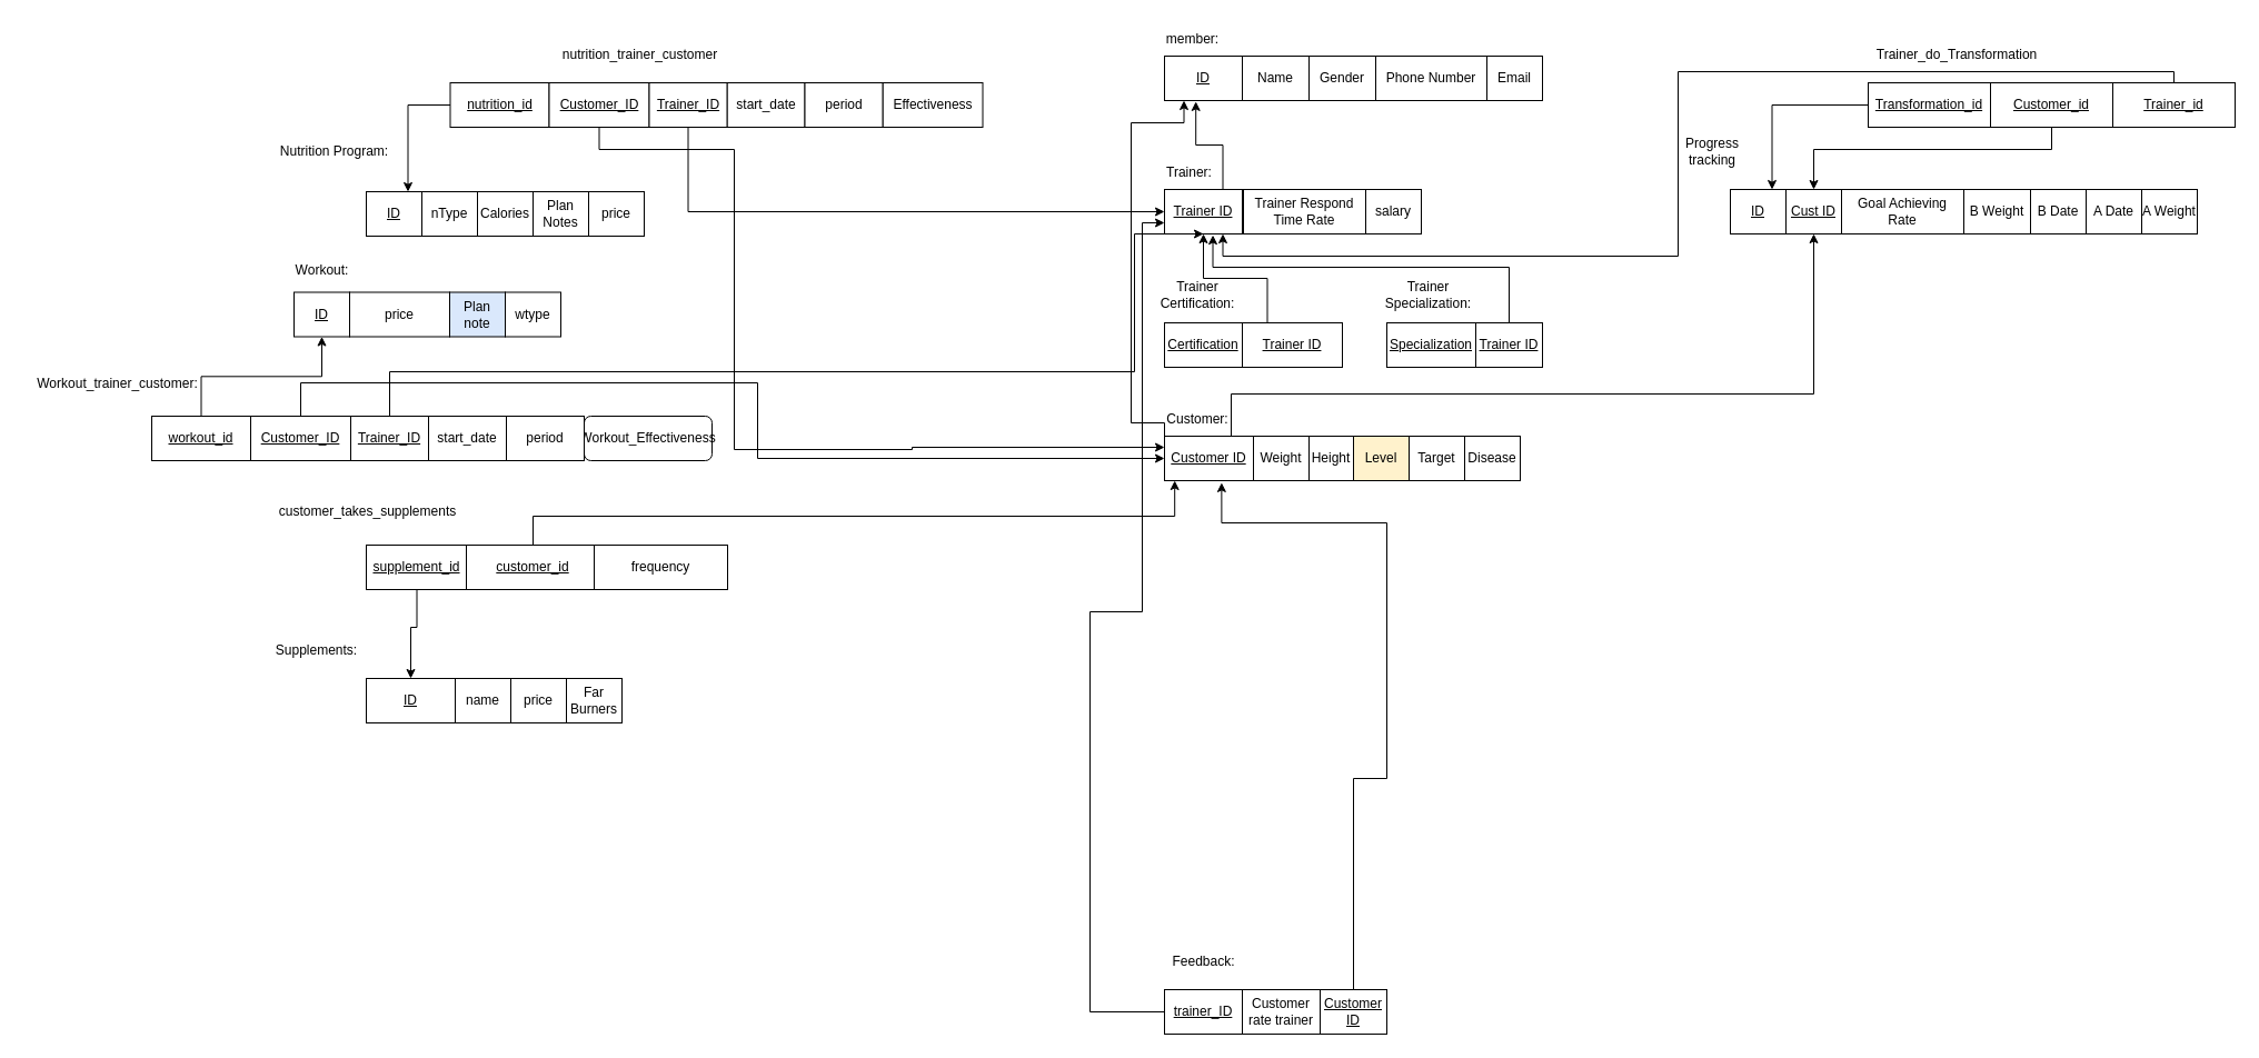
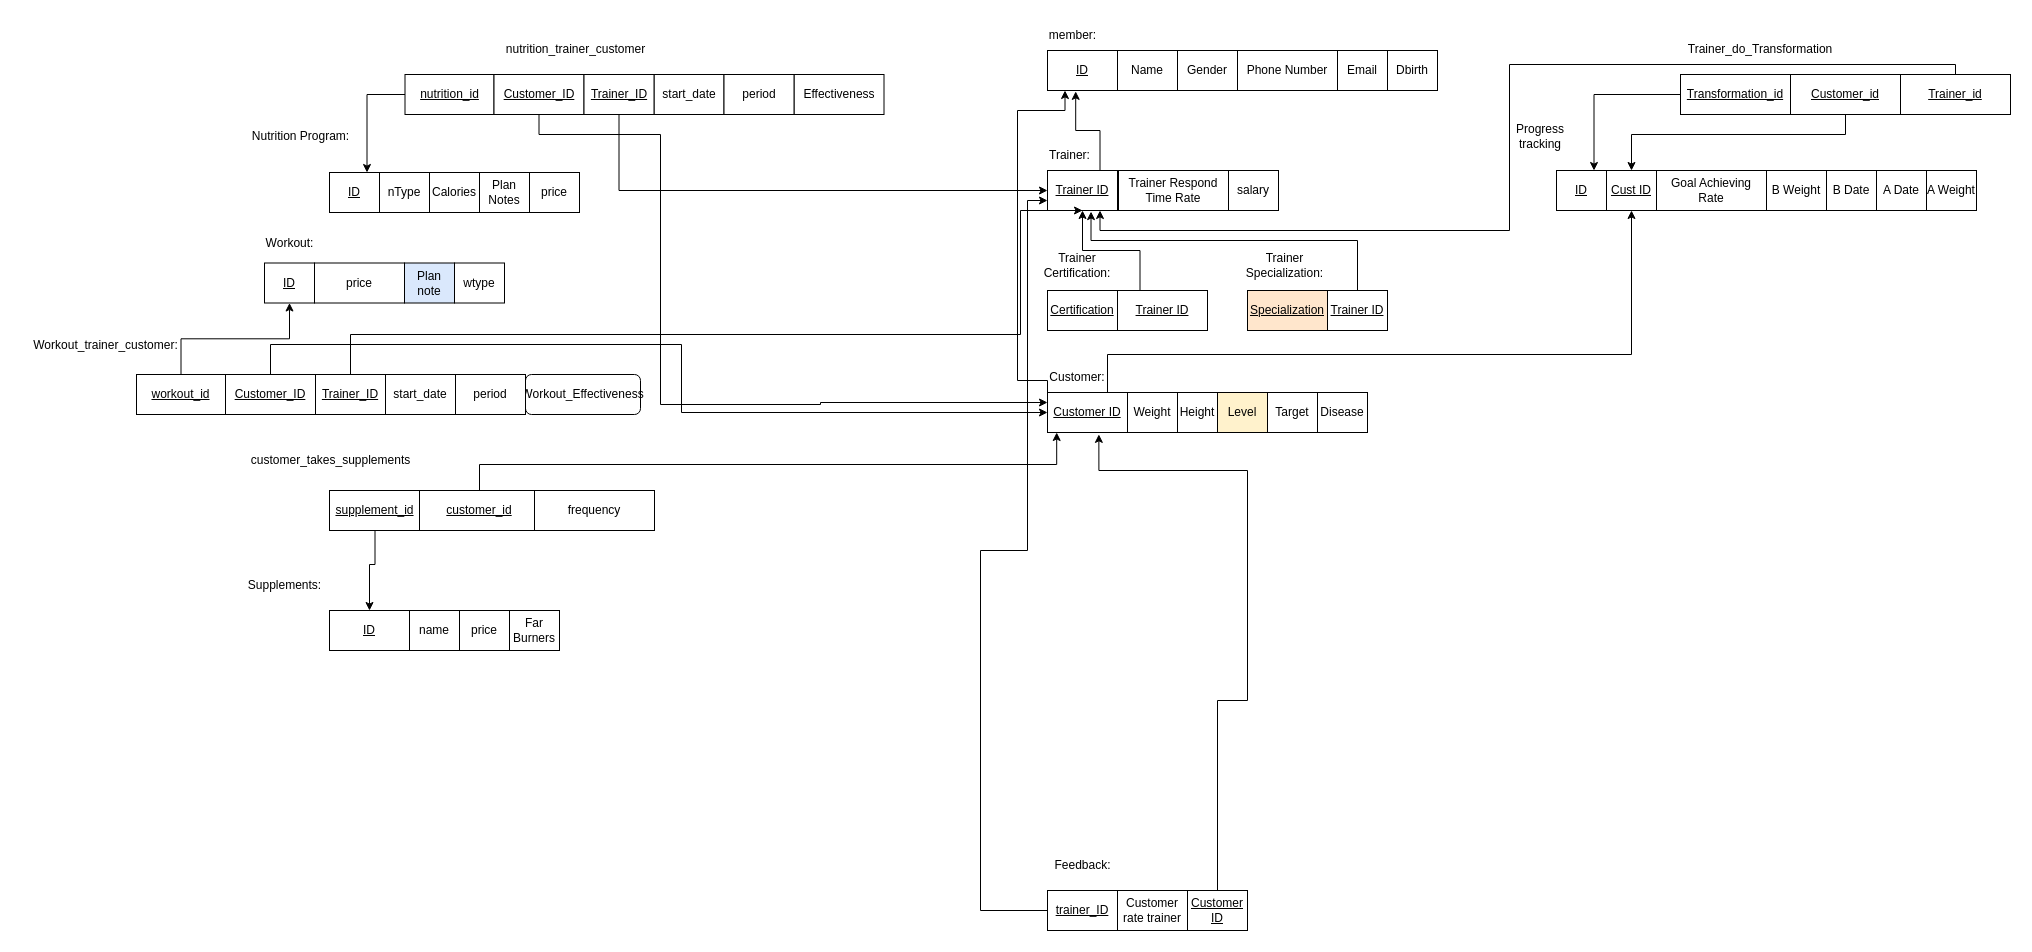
+ <mxCell id="62" value="Dbirth" style="rounded=0;whiteSpace=wrap;html=1;" vertex="1" parent="1"><mxGeometry x="1387" y="50" width="50" height="40" as="geometry" /></mxCell>
- <mxCell id="23" value="&lt;u&gt;Specialization&lt;/u&gt;" style="rounded=0;whiteSpace=wrap;html=1;" parent="1" vertex="1"><mxGeometry x="1247" y="290" width="80" height="40" as="geometry" /></mxCell>
+ <mxCell id="23" value="&lt;u&gt;Specialization&lt;/u&gt;" style="rounded=0;whiteSpace=wrap;html=1;fillColor=#ffe6cc;" parent="1" vertex="1"><mxGeometry x="1247" y="290" width="80" height="40" as="geometry" /></mxCell>
